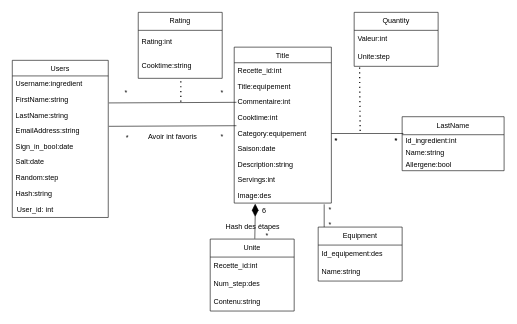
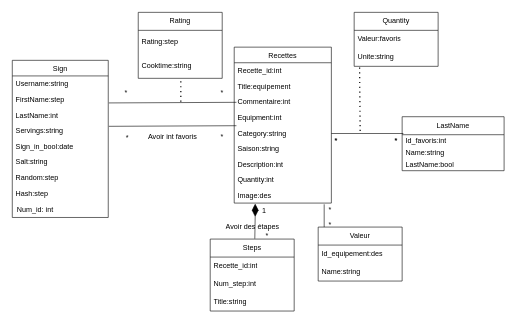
- <mxCell id="26" value="Valeur:int" style="text;strokeColor=none;fillColor=none;align=left;verticalAlign=middle;spacingLeft=4;spacingRight=4;overflow=hidden;points=[[0,0.5],[1,0.5]];portConstraint=eastwest;rotatable=0;whiteSpace=wrap;html=1;" parent="25" vertex="1"><mxGeometry y="30" width="140" height="30" as="geometry" /></mxCell>
+ <mxCell id="26" value="Valeur:favoris" style="text;strokeColor=none;fillColor=none;align=left;verticalAlign=middle;spacingLeft=4;spacingRight=4;overflow=hidden;points=[[0,0.5],[1,0.5]];portConstraint=eastwest;rotatable=0;whiteSpace=wrap;html=1;" parent="25" vertex="1"><mxGeometry y="30" width="140" height="30" as="geometry" /></mxCell>
- <mxCell id="34" value="Rating:int" style="text;strokeColor=none;fillColor=none;align=left;verticalAlign=middle;spacingLeft=4;spacingRight=4;overflow=hidden;points=[[0,0.5],[1,0.5]];portConstraint=eastwest;rotatable=0;whiteSpace=wrap;html=1;" parent="33" vertex="1"><mxGeometry y="30" width="140" height="40" as="geometry" /></mxCell>
+ <mxCell id="34" value="Rating:step" style="text;strokeColor=none;fillColor=none;align=left;verticalAlign=middle;spacingLeft=4;spacingRight=4;overflow=hidden;points=[[0,0.5],[1,0.5]];portConstraint=eastwest;rotatable=0;whiteSpace=wrap;html=1;" parent="33" vertex="1"><mxGeometry y="30" width="140" height="40" as="geometry" /></mxCell>
- <mxCell id="11" value="Title" style="swimlane;fontStyle=0;align=center;verticalAlign=top;childLayout=stackLayout;horizontal=1;startSize=26;horizontalStack=0;resizeParent=1;resizeLast=0;collapsible=1;marginBottom=0;rounded=0;shadow=0;strokeWidth=1;" parent="1" vertex="1"><mxGeometry x="390" y="78" width="162" height="260" as="geometry"><mxRectangle x="550" y="140" width="160" height="26" as="alternateBounds" /></mxGeometry></mxCell>
+ <mxCell id="11" value="Recettes" style="swimlane;fontStyle=0;align=center;verticalAlign=top;childLayout=stackLayout;horizontal=1;startSize=26;horizontalStack=0;resizeParent=1;resizeLast=0;collapsible=1;marginBottom=0;rounded=0;shadow=0;strokeWidth=1;" parent="1" vertex="1"><mxGeometry x="390" y="78" width="162" height="260" as="geometry"><mxRectangle x="550" y="140" width="160" height="26" as="alternateBounds" /></mxGeometry></mxCell>
- <mxCell id="27" value="&lt;span&gt;Unite:step&lt;/span&gt;" style="text;strokeColor=none;fillColor=none;align=left;verticalAlign=middle;spacingLeft=4;spacingRight=4;overflow=hidden;points=[[0,0.5],[1,0.5]];portConstraint=eastwest;rotatable=0;whiteSpace=wrap;html=1;fontStyle=0" parent="25" vertex="1"><mxGeometry y="60" width="140" height="30" as="geometry" /></mxCell>
+ <mxCell id="27" value="&lt;span&gt;Unite:string&lt;/span&gt;" style="text;strokeColor=none;fillColor=none;align=left;verticalAlign=middle;spacingLeft=4;spacingRight=4;overflow=hidden;points=[[0,0.5],[1,0.5]];portConstraint=eastwest;rotatable=0;whiteSpace=wrap;html=1;fontStyle=0" parent="25" vertex="1"><mxGeometry y="60" width="140" height="30" as="geometry" /></mxCell>
- <mxCell id="2" value="Users" style="swimlane;fontStyle=0;align=center;verticalAlign=top;childLayout=stackLayout;horizontal=1;startSize=26;horizontalStack=0;resizeParent=1;resizeLast=0;collapsible=1;marginBottom=0;rounded=0;shadow=0;strokeWidth=1;" parent="1" vertex="1"><mxGeometry x="20" y="100" width="160" height="262" as="geometry"><mxRectangle x="230" y="140" width="160" height="26" as="alternateBounds" /></mxGeometry></mxCell>
+ <mxCell id="2" value="Sign" style="swimlane;fontStyle=0;align=center;verticalAlign=top;childLayout=stackLayout;horizontal=1;startSize=26;horizontalStack=0;resizeParent=1;resizeLast=0;collapsible=1;marginBottom=0;rounded=0;shadow=0;strokeWidth=1;" parent="1" vertex="1"><mxGeometry x="20" y="100" width="160" height="262" as="geometry"><mxRectangle x="230" y="140" width="160" height="26" as="alternateBounds" /></mxGeometry></mxCell>
- <mxCell id="3" value="Username:ingredient" style="text;align=left;verticalAlign=top;spacingLeft=4;spacingRight=4;overflow=hidden;rotatable=0;points=[[0,0.5],[1,0.5]];portConstraint=eastwest;rounded=0;shadow=0;html=0;" parent="2" vertex="1"><mxGeometry y="26" width="160" height="26" as="geometry" /></mxCell>
+ <mxCell id="3" value="Username:string" style="text;align=left;verticalAlign=top;spacingLeft=4;spacingRight=4;overflow=hidden;rotatable=0;points=[[0,0.5],[1,0.5]];portConstraint=eastwest;rounded=0;shadow=0;html=0;" parent="2" vertex="1"><mxGeometry y="26" width="160" height="26" as="geometry" /></mxCell>
- <mxCell id="4" value="FirstName:string" style="text;align=left;verticalAlign=top;spacingLeft=4;spacingRight=4;overflow=hidden;rotatable=0;points=[[0,0.5],[1,0.5]];portConstraint=eastwest;rounded=0;shadow=0;html=0;" parent="2" vertex="1"><mxGeometry y="52" width="160" height="26" as="geometry" /></mxCell>
+ <mxCell id="4" value="FirstName:step" style="text;align=left;verticalAlign=top;spacingLeft=4;spacingRight=4;overflow=hidden;rotatable=0;points=[[0,0.5],[1,0.5]];portConstraint=eastwest;rounded=0;shadow=0;html=0;" parent="2" vertex="1"><mxGeometry y="52" width="160" height="26" as="geometry" /></mxCell>
- <mxCell id="5" value="LastName:string" style="text;align=left;verticalAlign=top;spacingLeft=4;spacingRight=4;overflow=hidden;rotatable=0;points=[[0,0.5],[1,0.5]];portConstraint=eastwest;rounded=0;shadow=0;html=0;" parent="2" vertex="1"><mxGeometry y="78" width="160" height="26" as="geometry" /></mxCell>
+ <mxCell id="5" value="LastName:int" style="text;align=left;verticalAlign=top;spacingLeft=4;spacingRight=4;overflow=hidden;rotatable=0;points=[[0,0.5],[1,0.5]];portConstraint=eastwest;rounded=0;shadow=0;html=0;" parent="2" vertex="1"><mxGeometry y="78" width="160" height="26" as="geometry" /></mxCell>
- <mxCell id="15" value="Cooktime:int" style="text;align=left;verticalAlign=top;spacingLeft=4;spacingRight=4;overflow=hidden;rotatable=0;points=[[0,0.5],[1,0.5]];portConstraint=eastwest;rounded=0;shadow=0;html=0;" parent="11" vertex="1"><mxGeometry y="104" width="162" height="26" as="geometry" /></mxCell>
+ <mxCell id="15" value="Equipment:int" style="text;align=left;verticalAlign=top;spacingLeft=4;spacingRight=4;overflow=hidden;rotatable=0;points=[[0,0.5],[1,0.5]];portConstraint=eastwest;rounded=0;shadow=0;html=0;" parent="11" vertex="1"><mxGeometry y="104" width="162" height="26" as="geometry" /></mxCell>
- <mxCell id="6" value="EmailAddress:string" style="text;align=left;verticalAlign=top;spacingLeft=4;spacingRight=4;overflow=hidden;rotatable=0;points=[[0,0.5],[1,0.5]];portConstraint=eastwest;rounded=0;shadow=0;html=0;" parent="2" vertex="1"><mxGeometry y="104" width="160" height="26" as="geometry" /></mxCell>
+ <mxCell id="6" value="Servings:string" style="text;align=left;verticalAlign=top;spacingLeft=4;spacingRight=4;overflow=hidden;rotatable=0;points=[[0,0.5],[1,0.5]];portConstraint=eastwest;rounded=0;shadow=0;html=0;" parent="2" vertex="1"><mxGeometry y="104" width="160" height="26" as="geometry" /></mxCell>
- <mxCell id="16" value="Category:equipement" style="text;align=left;verticalAlign=top;spacingLeft=4;spacingRight=4;overflow=hidden;rotatable=0;points=[[0,0.5],[1,0.5]];portConstraint=eastwest;rounded=0;shadow=0;html=0;" parent="11" vertex="1"><mxGeometry y="130" width="162" height="26" as="geometry" /></mxCell>
+ <mxCell id="16" value="Category:string" style="text;align=left;verticalAlign=top;spacingLeft=4;spacingRight=4;overflow=hidden;rotatable=0;points=[[0,0.5],[1,0.5]];portConstraint=eastwest;rounded=0;shadow=0;html=0;" parent="11" vertex="1"><mxGeometry y="130" width="162" height="26" as="geometry" /></mxCell>
- <mxCell id="22" value="Id_ingredient:int" style="text;strokeColor=none;fillColor=none;align=left;verticalAlign=middle;spacingLeft=4;spacingRight=4;overflow=hidden;points=[[0,0.5],[1,0.5]];portConstraint=eastwest;rotatable=0;whiteSpace=wrap;html=1;" parent="21" vertex="1"><mxGeometry y="30" width="170" height="20" as="geometry" /></mxCell>
+ <mxCell id="22" value="Id_favoris:int" style="text;strokeColor=none;fillColor=none;align=left;verticalAlign=middle;spacingLeft=4;spacingRight=4;overflow=hidden;points=[[0,0.5],[1,0.5]];portConstraint=eastwest;rotatable=0;whiteSpace=wrap;html=1;" parent="21" vertex="1"><mxGeometry y="30" width="170" height="20" as="geometry" /></mxCell>
- <mxCell id="17" value="Saison:date" style="text;align=left;verticalAlign=top;spacingLeft=4;spacingRight=4;overflow=hidden;rotatable=0;points=[[0,0.5],[1,0.5]];portConstraint=eastwest;rounded=0;shadow=0;html=0;" parent="11" vertex="1"><mxGeometry y="156" width="162" height="26" as="geometry" /></mxCell>
+ <mxCell id="17" value="Saison:string" style="text;align=left;verticalAlign=top;spacingLeft=4;spacingRight=4;overflow=hidden;rotatable=0;points=[[0,0.5],[1,0.5]];portConstraint=eastwest;rounded=0;shadow=0;html=0;" parent="11" vertex="1"><mxGeometry y="156" width="162" height="26" as="geometry" /></mxCell>
- <mxCell id="8" value="Salt:date" style="text;align=left;verticalAlign=top;spacingLeft=4;spacingRight=4;overflow=hidden;rotatable=0;points=[[0,0.5],[1,0.5]];portConstraint=eastwest;rounded=0;shadow=0;html=0;" parent="2" vertex="1"><mxGeometry y="156" width="160" height="26" as="geometry" /></mxCell>
+ <mxCell id="8" value="Salt:string" style="text;align=left;verticalAlign=top;spacingLeft=4;spacingRight=4;overflow=hidden;rotatable=0;points=[[0,0.5],[1,0.5]];portConstraint=eastwest;rounded=0;shadow=0;html=0;" parent="2" vertex="1"><mxGeometry y="156" width="160" height="26" as="geometry" /></mxCell>
- <mxCell id="18" value="Description:string" style="text;align=left;verticalAlign=top;spacingLeft=4;spacingRight=4;overflow=hidden;rotatable=0;points=[[0,0.5],[1,0.5]];portConstraint=eastwest;rounded=0;shadow=0;html=0;" parent="11" vertex="1"><mxGeometry y="182" width="162" height="26" as="geometry" /></mxCell>
+ <mxCell id="18" value="Description:int" style="text;align=left;verticalAlign=top;spacingLeft=4;spacingRight=4;overflow=hidden;rotatable=0;points=[[0,0.5],[1,0.5]];portConstraint=eastwest;rounded=0;shadow=0;html=0;" parent="11" vertex="1"><mxGeometry y="182" width="162" height="26" as="geometry" /></mxCell>
- <mxCell id="24" value="Allergene:bool" style="text;strokeColor=none;fillColor=none;align=left;verticalAlign=middle;spacingLeft=4;spacingRight=4;overflow=hidden;points=[[0,0.5],[1,0.5]];portConstraint=eastwest;rotatable=0;whiteSpace=wrap;html=1;" parent="21" vertex="1"><mxGeometry y="70" width="170" height="20" as="geometry" /></mxCell>
+ <mxCell id="24" value="LastName:bool" style="text;strokeColor=none;fillColor=none;align=left;verticalAlign=middle;spacingLeft=4;spacingRight=4;overflow=hidden;points=[[0,0.5],[1,0.5]];portConstraint=eastwest;rotatable=0;whiteSpace=wrap;html=1;" parent="21" vertex="1"><mxGeometry y="70" width="170" height="20" as="geometry" /></mxCell>
- <mxCell id="19" value="Servings:int" style="text;align=left;verticalAlign=top;spacingLeft=4;spacingRight=4;overflow=hidden;rotatable=0;points=[[0,0.5],[1,0.5]];portConstraint=eastwest;rounded=0;shadow=0;html=0;" parent="11" vertex="1"><mxGeometry y="208" width="162" height="26" as="geometry" /></mxCell>
+ <mxCell id="19" value="Quantity:int" style="text;align=left;verticalAlign=top;spacingLeft=4;spacingRight=4;overflow=hidden;rotatable=0;points=[[0,0.5],[1,0.5]];portConstraint=eastwest;rounded=0;shadow=0;html=0;" parent="11" vertex="1"><mxGeometry y="208" width="162" height="26" as="geometry" /></mxCell>
- <mxCell id="10" value="Hash:string" style="text;align=left;verticalAlign=top;spacingLeft=4;spacingRight=4;overflow=hidden;rotatable=0;points=[[0,0.5],[1,0.5]];portConstraint=eastwest;rounded=0;shadow=0;html=0;" parent="2" vertex="1"><mxGeometry y="208" width="160" height="26" as="geometry" /></mxCell>
+ <mxCell id="10" value="Hash:step" style="text;align=left;verticalAlign=top;spacingLeft=4;spacingRight=4;overflow=hidden;rotatable=0;points=[[0,0.5],[1,0.5]];portConstraint=eastwest;rounded=0;shadow=0;html=0;" parent="2" vertex="1"><mxGeometry y="208" width="160" height="26" as="geometry" /></mxCell>
- <mxCell id="37" value="User_id: int" style="text;align=left;verticalAlign=top;spacingLeft=4;spacingRight=4;overflow=hidden;rotatable=0;points=[[0,0.5],[1,0.5]];portConstraint=eastwest;rounded=0;shadow=0;html=0;" parent="1" vertex="1"><mxGeometry x="22" y="336" width="160" height="26" as="geometry" /></mxCell>
+ <mxCell id="37" value="Num_id: int" style="text;align=left;verticalAlign=top;spacingLeft=4;spacingRight=4;overflow=hidden;rotatable=0;points=[[0,0.5],[1,0.5]];portConstraint=eastwest;rounded=0;shadow=0;html=0;" parent="1" vertex="1"><mxGeometry x="22" y="336" width="160" height="26" as="geometry" /></mxCell>
- <mxCell id="58" value="6" style="text;html=1;align=center;verticalAlign=middle;whiteSpace=wrap;rounded=0;" parent="1" vertex="1"><mxGeometry x="410" y="336" width="60" height="30" as="geometry" /></mxCell>
+ <mxCell id="58" value="1" style="text;html=1;align=center;verticalAlign=middle;whiteSpace=wrap;rounded=0;" parent="1" vertex="1"><mxGeometry x="410" y="336" width="60" height="30" as="geometry" /></mxCell>
- <mxCell id="48" value="Hash des étapes" style="text;strokeColor=none;fillColor=none;align=left;verticalAlign=middle;spacingLeft=4;spacingRight=4;overflow=hidden;points=[[0,0.5],[1,0.5]];portConstraint=eastwest;rotatable=0;whiteSpace=wrap;html=1;" parent="1" vertex="1"><mxGeometry x="370" y="362" width="120" height="30" as="geometry" /></mxCell>
+ <mxCell id="48" value="Avoir des étapes" style="text;strokeColor=none;fillColor=none;align=left;verticalAlign=middle;spacingLeft=4;spacingRight=4;overflow=hidden;points=[[0,0.5],[1,0.5]];portConstraint=eastwest;rotatable=0;whiteSpace=wrap;html=1;" parent="1" vertex="1"><mxGeometry x="370" y="362" width="120" height="30" as="geometry" /></mxCell>
- <mxCell id="28" value="Equipment" style="swimlane;fontStyle=0;childLayout=stackLayout;horizontal=1;startSize=30;horizontalStack=0;resizeParent=1;resizeParentMax=0;resizeLast=0;collapsible=1;marginBottom=0;whiteSpace=wrap;html=1;" parent="1" vertex="1"><mxGeometry x="530" y="378" width="140" height="90" as="geometry"><mxRectangle x="542" y="368" width="100" height="30" as="alternateBounds" /></mxGeometry></mxCell>
+ <mxCell id="28" value="Valeur" style="swimlane;fontStyle=0;childLayout=stackLayout;horizontal=1;startSize=30;horizontalStack=0;resizeParent=1;resizeParentMax=0;resizeLast=0;collapsible=1;marginBottom=0;whiteSpace=wrap;html=1;" parent="1" vertex="1"><mxGeometry x="530" y="378" width="140" height="90" as="geometry"><mxRectangle x="542" y="368" width="100" height="30" as="alternateBounds" /></mxGeometry></mxCell>
- <mxCell id="44" value="Unite" style="swimlane;fontStyle=0;childLayout=stackLayout;horizontal=1;startSize=30;horizontalStack=0;resizeParent=1;resizeParentMax=0;resizeLast=0;collapsible=1;marginBottom=0;whiteSpace=wrap;html=1;" parent="1" vertex="1"><mxGeometry x="350" y="398" width="140" height="120" as="geometry" /></mxCell>
+ <mxCell id="44" value="Steps" style="swimlane;fontStyle=0;childLayout=stackLayout;horizontal=1;startSize=30;horizontalStack=0;resizeParent=1;resizeParentMax=0;resizeLast=0;collapsible=1;marginBottom=0;whiteSpace=wrap;html=1;" parent="1" vertex="1"><mxGeometry x="350" y="398" width="140" height="120" as="geometry" /></mxCell>
- <mxCell id="46" value="Num_step:des" style="text;strokeColor=none;fillColor=none;align=left;verticalAlign=middle;spacingLeft=4;spacingRight=4;overflow=hidden;points=[[0,0.5],[1,0.5]];portConstraint=eastwest;rotatable=0;whiteSpace=wrap;html=1;" parent="44" vertex="1"><mxGeometry y="60" width="140" height="30" as="geometry" /></mxCell>
+ <mxCell id="46" value="Num_step:int" style="text;strokeColor=none;fillColor=none;align=left;verticalAlign=middle;spacingLeft=4;spacingRight=4;overflow=hidden;points=[[0,0.5],[1,0.5]];portConstraint=eastwest;rotatable=0;whiteSpace=wrap;html=1;" parent="44" vertex="1"><mxGeometry y="60" width="140" height="30" as="geometry" /></mxCell>
- <mxCell id="47" value="Contenu:string" style="text;strokeColor=none;fillColor=none;align=left;verticalAlign=middle;spacingLeft=4;spacingRight=4;overflow=hidden;points=[[0,0.5],[1,0.5]];portConstraint=eastwest;rotatable=0;whiteSpace=wrap;html=1;" parent="44" vertex="1"><mxGeometry y="90" width="140" height="30" as="geometry" /></mxCell>
+ <mxCell id="47" value="Title:string" style="text;strokeColor=none;fillColor=none;align=left;verticalAlign=middle;spacingLeft=4;spacingRight=4;overflow=hidden;points=[[0,0.5],[1,0.5]];portConstraint=eastwest;rotatable=0;whiteSpace=wrap;html=1;" parent="44" vertex="1"><mxGeometry y="90" width="140" height="30" as="geometry" /></mxCell>
